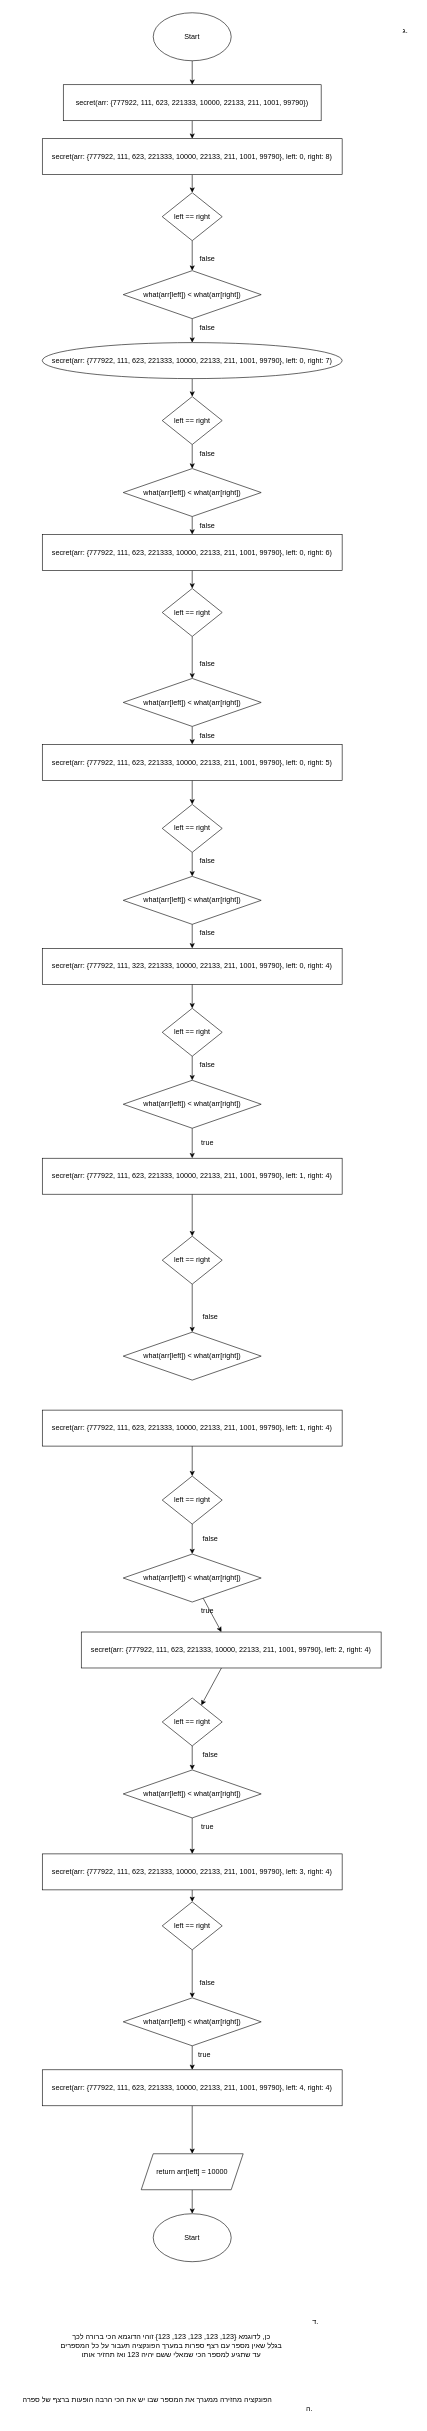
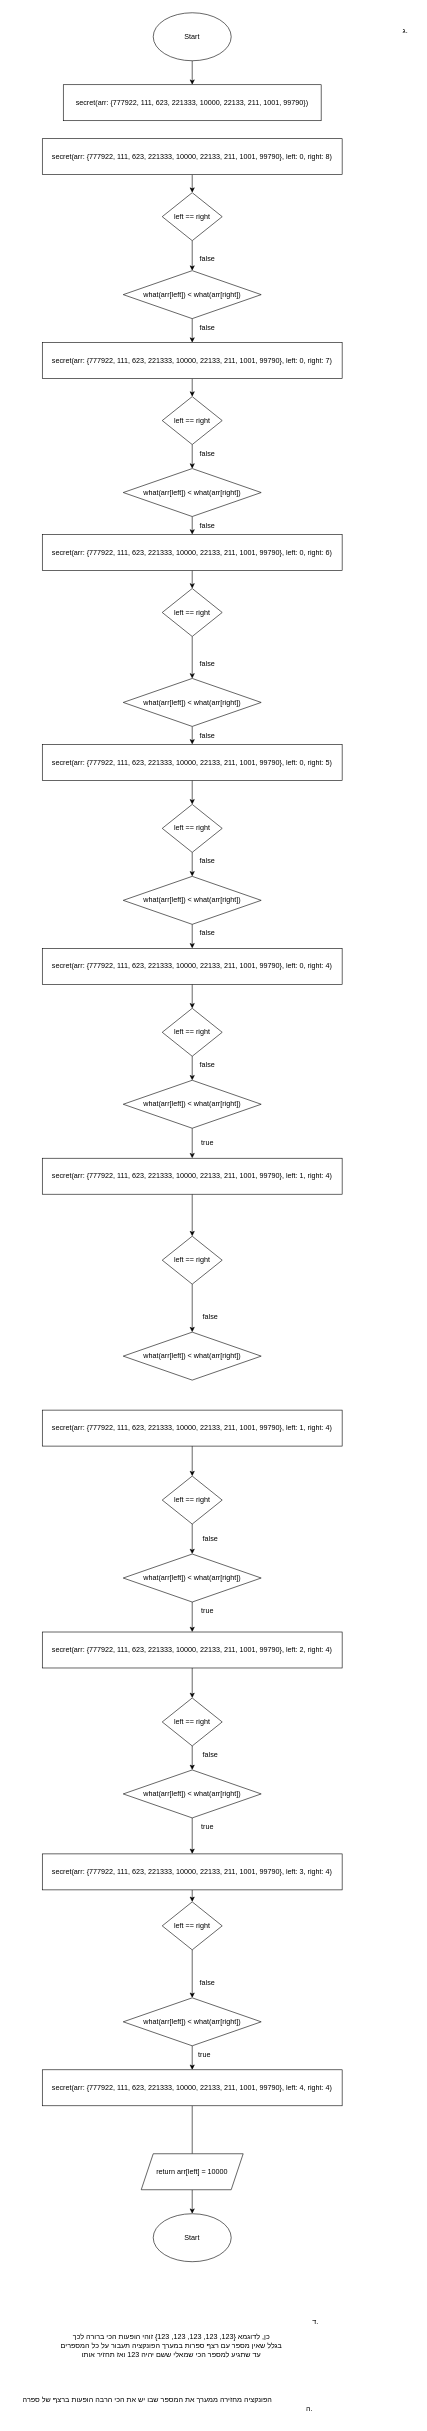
- <mxCell id="3" style="edgeStyle=none;html=1;" edge="1" parent="1" source="4" target="8"><mxGeometry relative="1" as="geometry" /></mxCell>
- <mxCell id="16" value="secret(arr: {777922, 111, 623, 221333, 10000, 22133, 211, 1001, 99790}, left: 0, right: 7)" style="ellipse;whiteSpace=wrap;html=1;" vertex="1" parent="1"><mxGeometry x="70" y="570" width="500" height="60" as="geometry" /></mxCell>
+ <mxCell id="16" value="secret(arr: {777922, 111, 623, 221333, 10000, 22133, 211, 1001, 99790}, left: 0, right: 7)" style="whiteSpace=wrap;html=1;" vertex="1" parent="1"><mxGeometry x="70" y="570" width="500" height="60" as="geometry" /></mxCell>
- <mxCell id="39" value="secret(arr: {777922, 111, 323, 221333, 10000, 22133, 211, 1001, 99790}, left: 0, right: 4)" style="whiteSpace=wrap;html=1;" vertex="1" parent="1"><mxGeometry x="70" y="1580" width="500" height="60" as="geometry" /></mxCell>
+ <mxCell id="39" value="secret(arr: {777922, 111, 623, 221333, 10000, 22133, 211, 1001, 99790}, left: 0, right: 4)" style="whiteSpace=wrap;html=1;" vertex="1" parent="1"><mxGeometry x="70" y="1580" width="500" height="60" as="geometry" /></mxCell>
- <mxCell id="61" value="secret(arr: {777922, 111, 623, 221333, 10000, 22133, 211, 1001, 99790}, left: 2, right: 4)" style="whiteSpace=wrap;html=1;" vertex="1" parent="1"><mxGeometry x="135" y="2720" width="500" height="60" as="geometry" /></mxCell>
+ <mxCell id="61" value="secret(arr: {777922, 111, 623, 221333, 10000, 22133, 211, 1001, 99790}, left: 2, right: 4)" style="whiteSpace=wrap;html=1;" vertex="1" parent="1"><mxGeometry x="70" y="2720" width="500" height="60" as="geometry" /></mxCell>
- <mxCell id="77" style="edgeStyle=none;html=1;" edge="1" parent="1" source="78" target="80"><mxGeometry relative="1" as="geometry" /></mxCell>
+ <mxCell id="77" style="edgeStyle=none;html=1;endArrow=none;" edge="1" parent="1" source="78" target="80"><mxGeometry relative="1" as="geometry" /></mxCell>
- <mxCell id="83" value="כן, לדוגמא {123, 123, 123, 123, 123} זוהי הדוגמא הכי ברורה לכך&lt;br&gt;בגלל שאין מספר עם רצף ספרות במערך הפונקציה תעבור על כל המספרים&lt;br&gt;&amp;nbsp;עד שתגיע למספר הכי שמאלי ששם יהיה 123 ואז תחזיר אותו&amp;nbsp;" style="text;html=1;align=center;verticalAlign=middle;resizable=0;points=[];autosize=1;strokeColor=none;fillColor=none;" vertex="1" parent="1"><mxGeometry x="85" y="3880" width="400" height="60" as="geometry" /></mxCell>
+ <mxCell id="83" value="כן, לדוגמא {123, 123, 123, 123, 123} זוהי הופעות הכי ברורה לכך&lt;br&gt;בגלל שאין מספר עם רצף ספרות במערך הפונקציה תעבור על כל המספרים&lt;br&gt;&amp;nbsp;עד שתגיע למספר הכי שמאלי ששם יהיה 123 ואז תחזיר אותו&amp;nbsp;" style="text;html=1;align=center;verticalAlign=middle;resizable=0;points=[];autosize=1;strokeColor=none;fillColor=none;" vertex="1" parent="1"><mxGeometry x="85" y="3880" width="400" height="60" as="geometry" /></mxCell>
